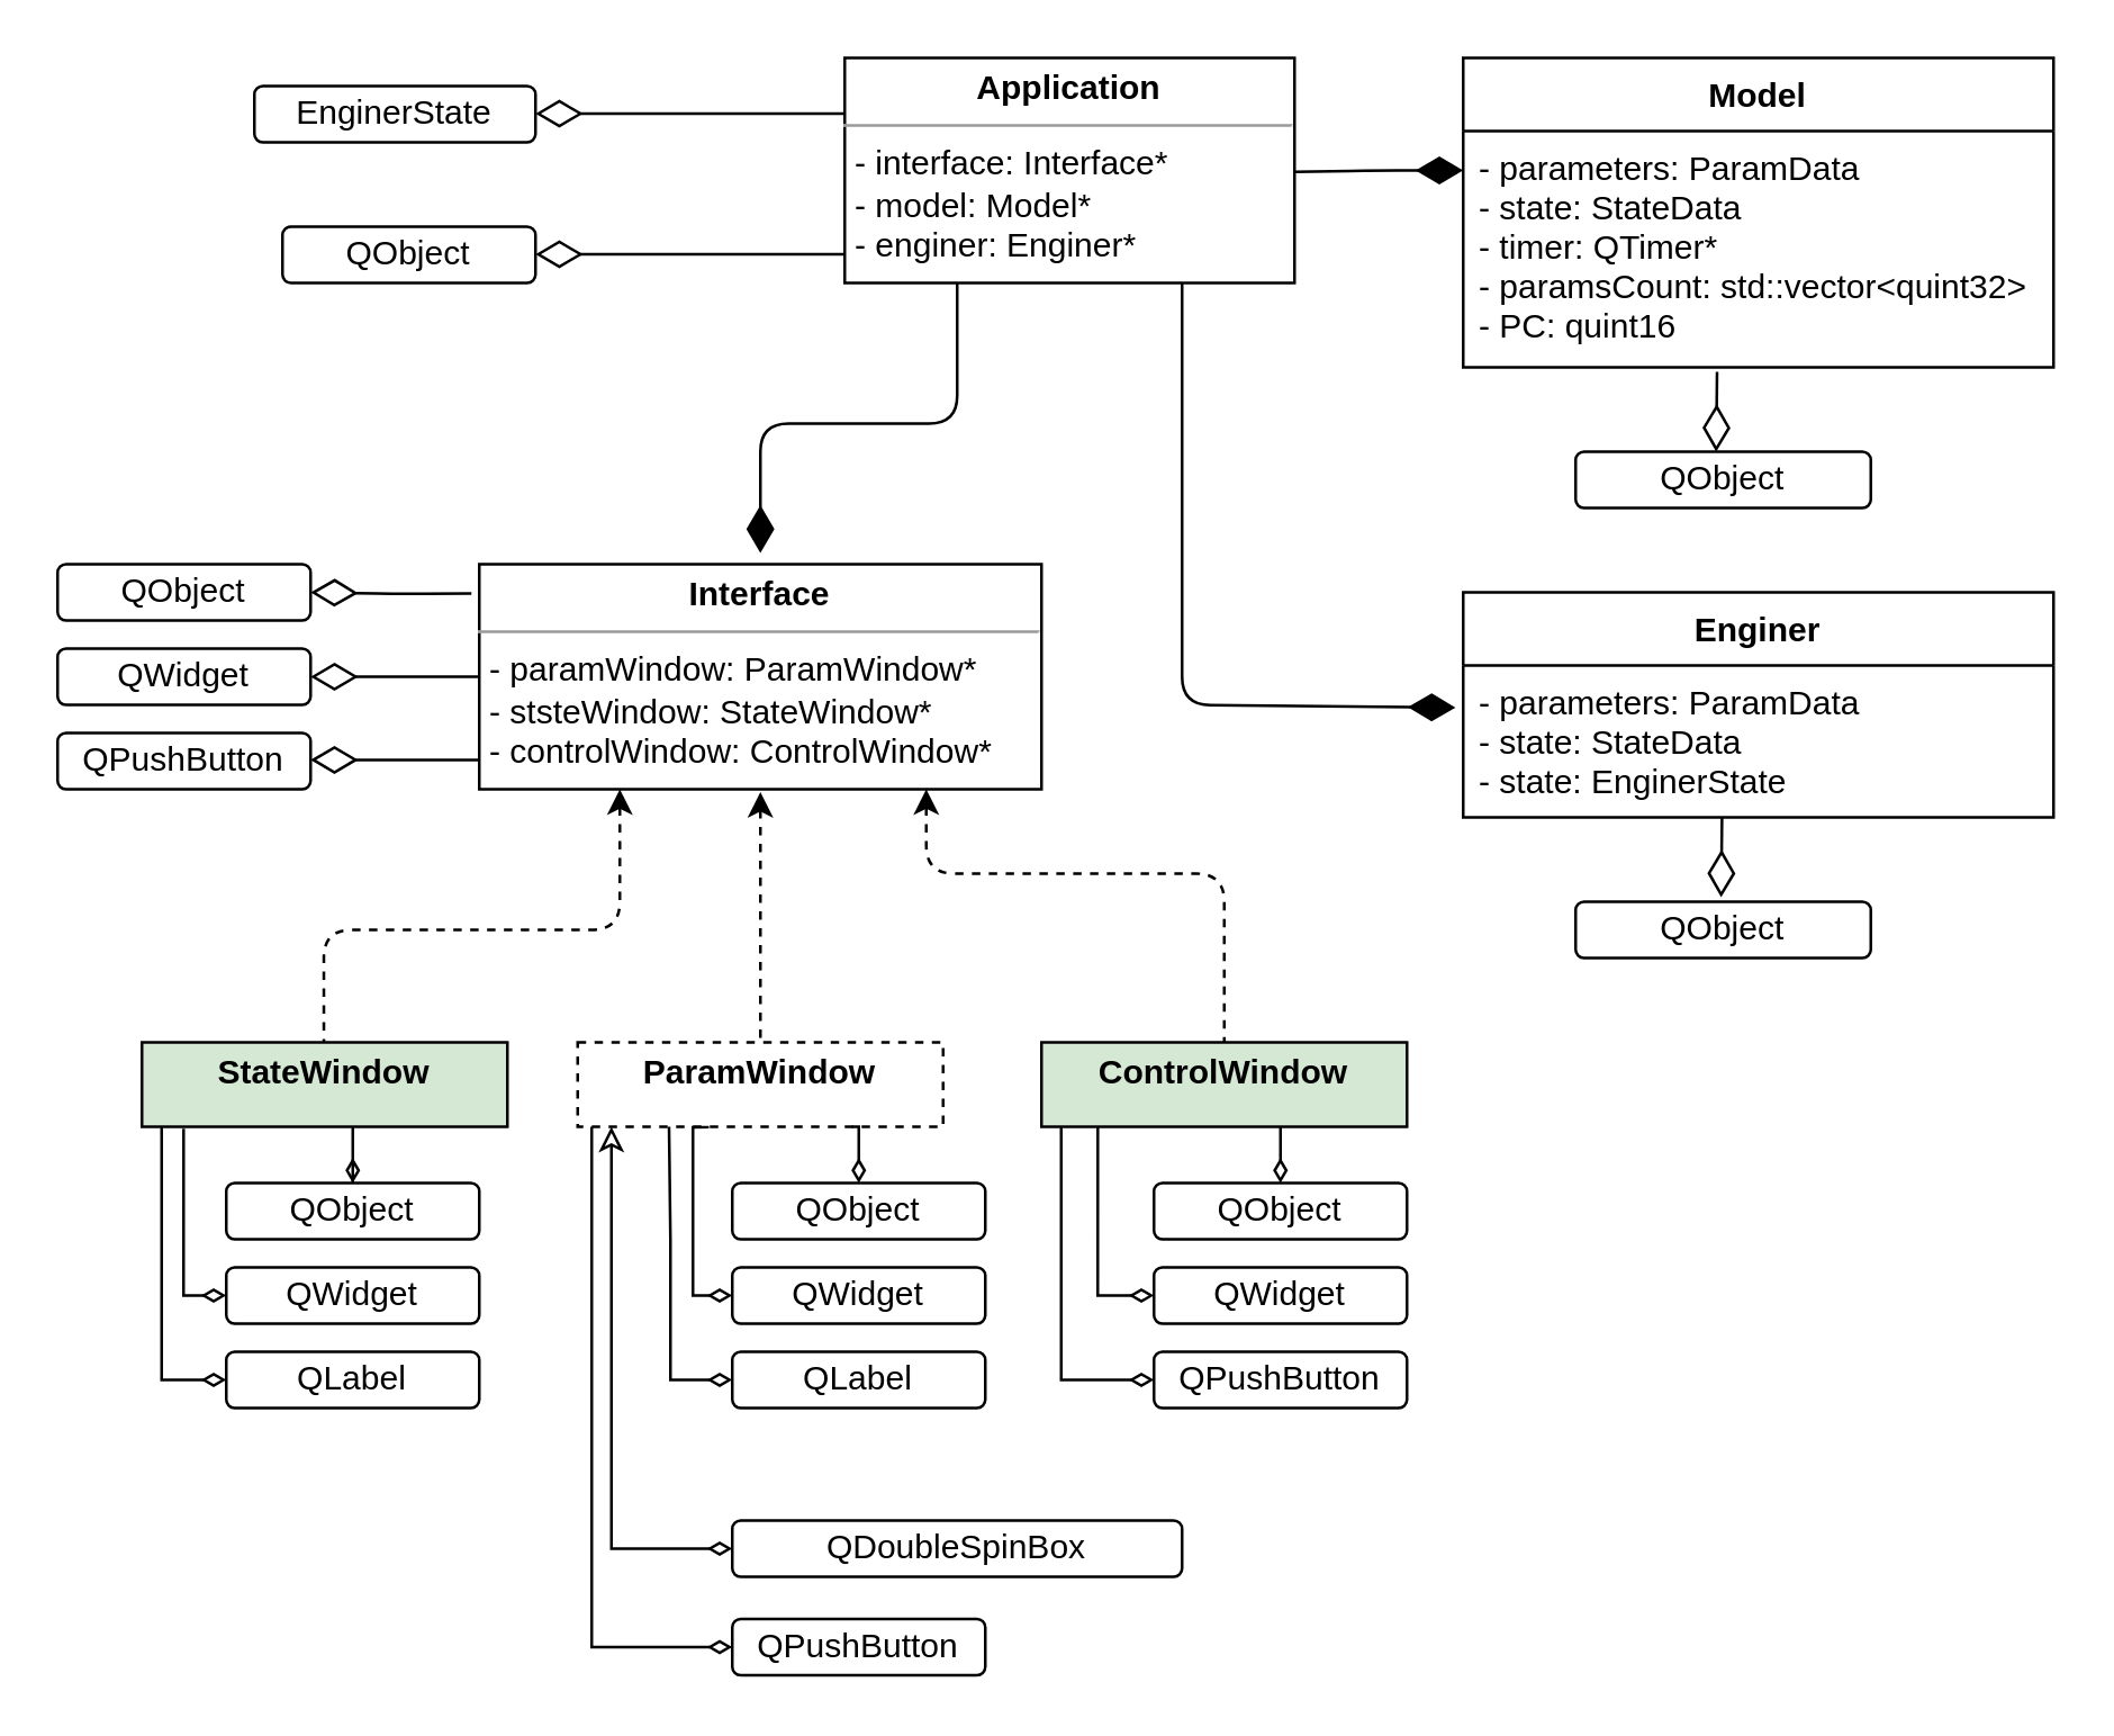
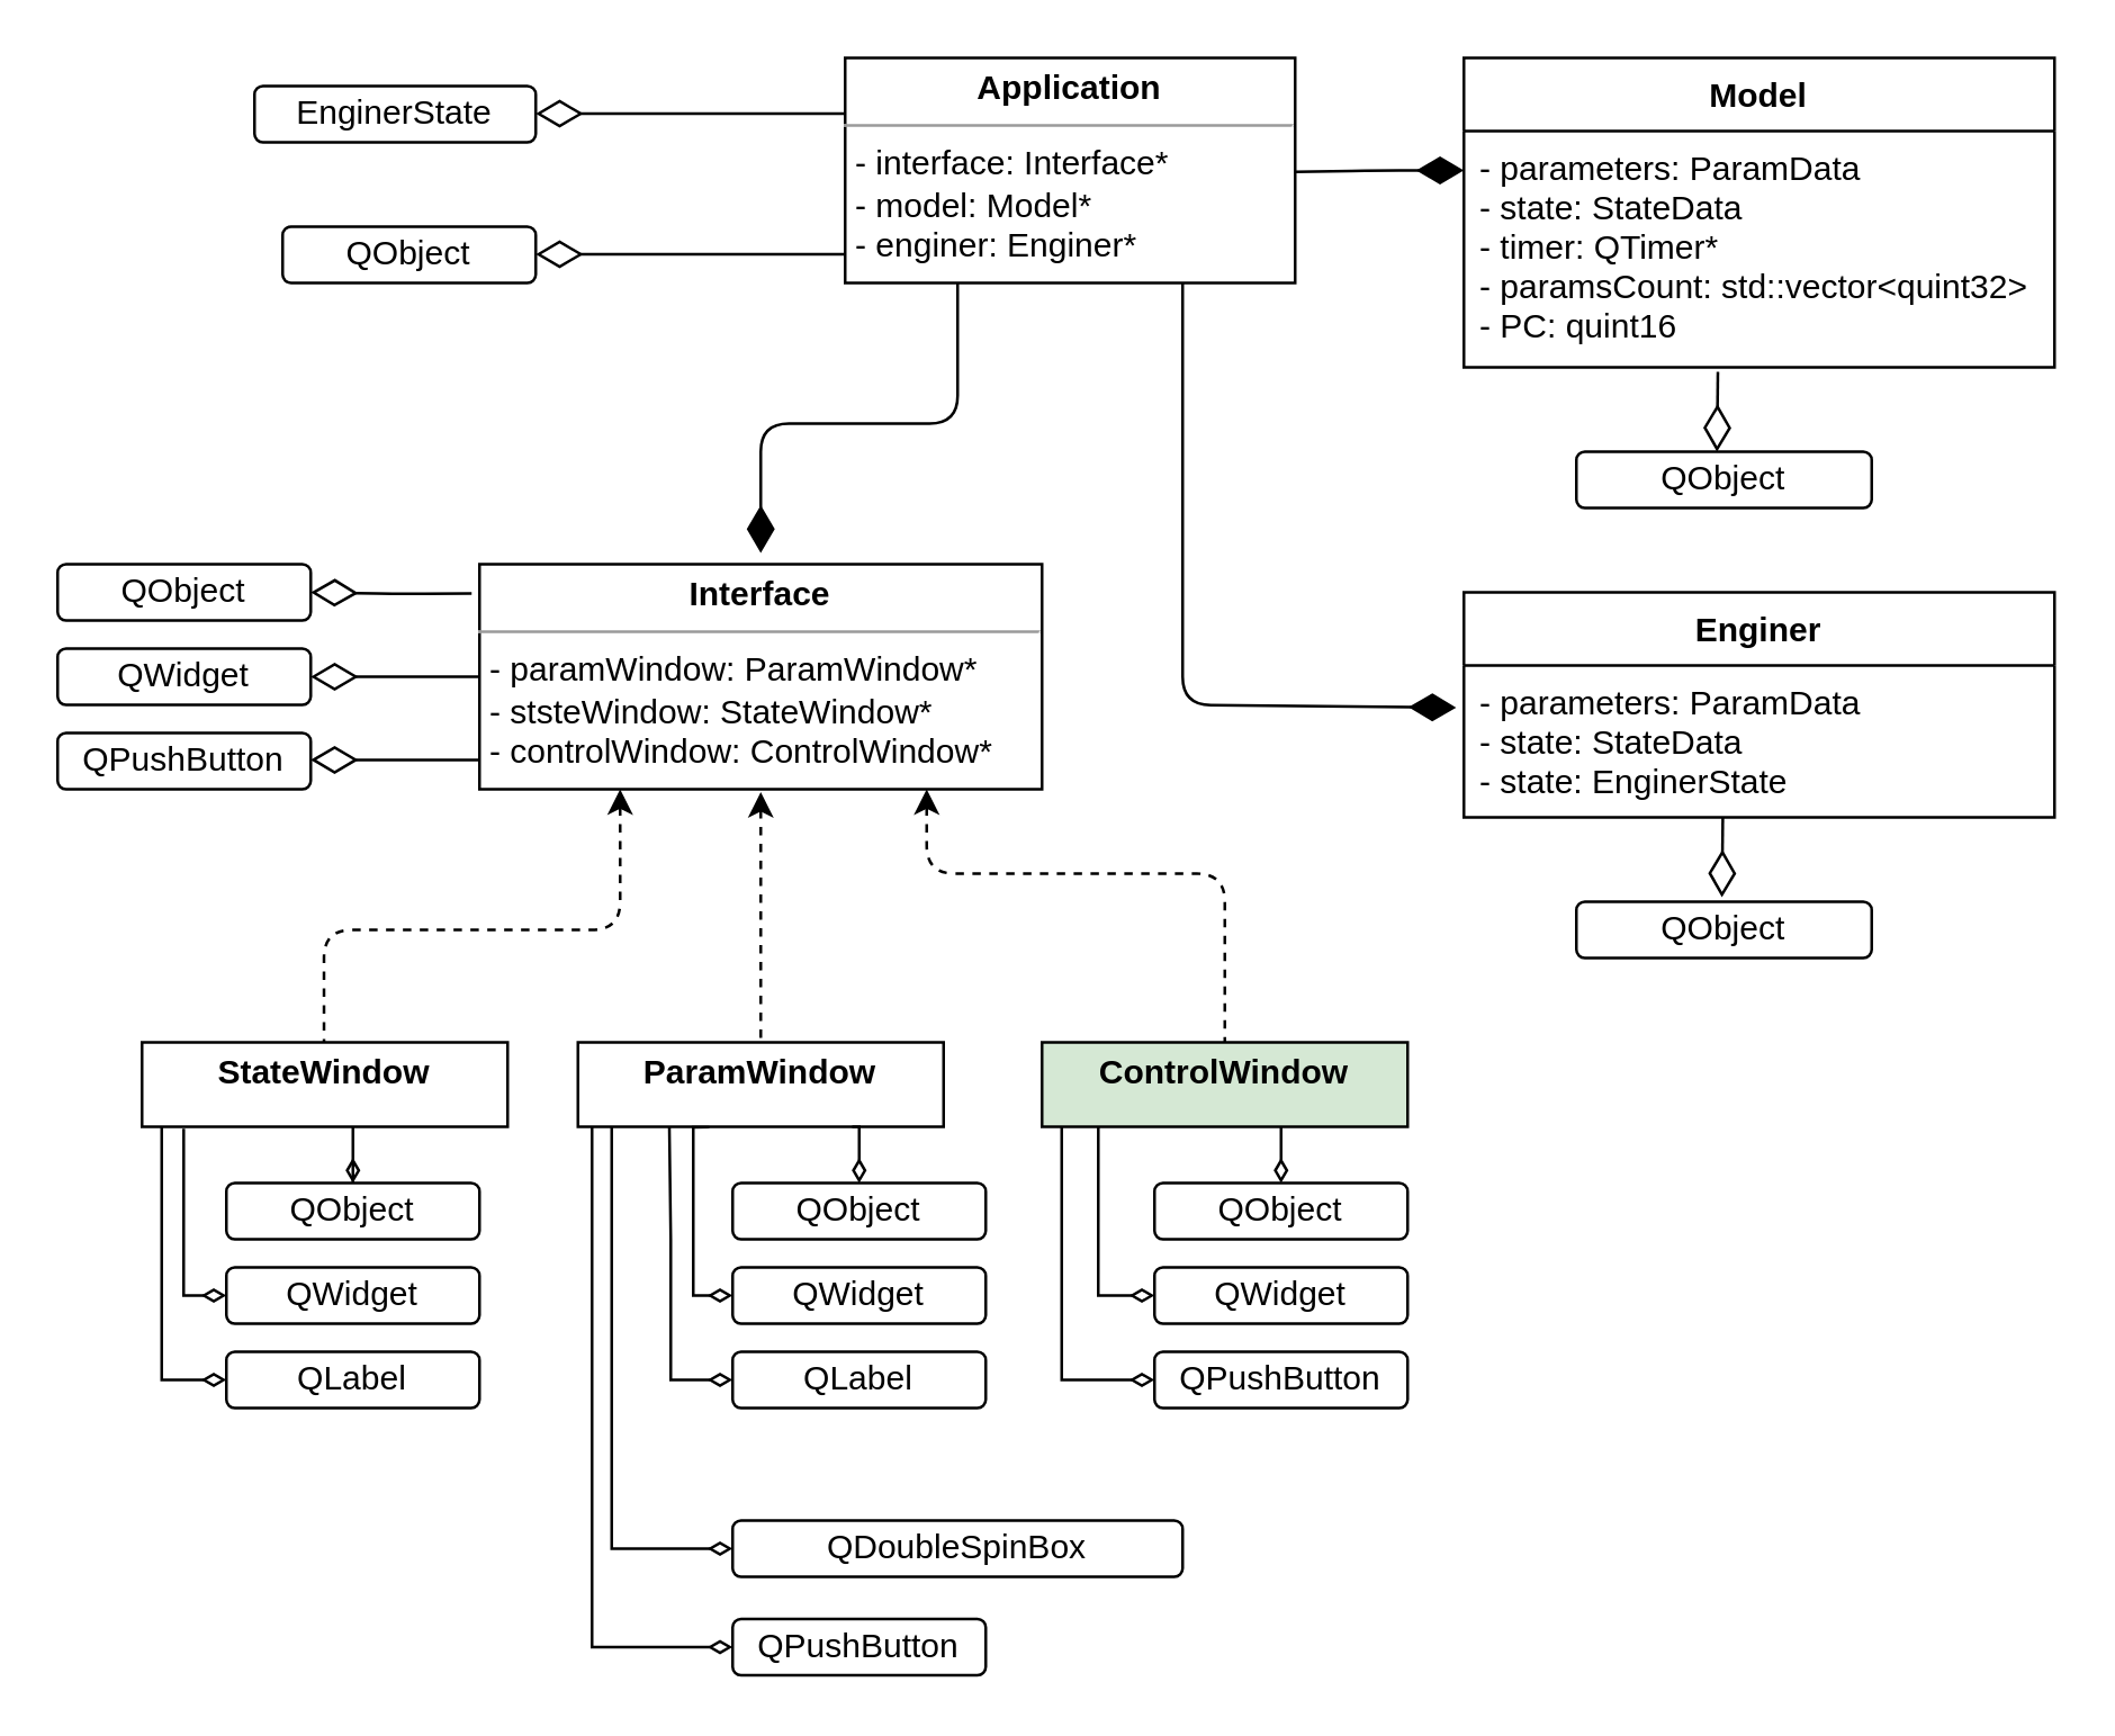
- <mxCell id="19" value="&lt;p style=&quot;margin: 4px 0px 0px&quot;&gt;&lt;b&gt;StateWindow&lt;/b&gt;&lt;/p&gt;" style="verticalAlign=middle;align=center;overflow=fill;fontSize=12;fontFamily=Helvetica;html=1;fillColor=#d5e8d4;" vertex="1" parent="1"><mxGeometry x="50" y="370" width="130" height="30" as="geometry" /></mxCell>
+ <mxCell id="19" value="&lt;p style=&quot;margin: 4px 0px 0px&quot;&gt;&lt;b&gt;StateWindow&lt;/b&gt;&lt;/p&gt;" style="verticalAlign=middle;align=center;overflow=fill;fontSize=12;fontFamily=Helvetica;html=1;" vertex="1" parent="1"><mxGeometry x="50" y="370" width="130" height="30" as="geometry" /></mxCell>
- <mxCell id="20" value="&lt;p style=&quot;margin: 4px 0px 0px&quot;&gt;&lt;b&gt;ParamWindow&lt;/b&gt;&lt;/p&gt;" style="verticalAlign=middle;align=center;overflow=fill;fontSize=12;fontFamily=Helvetica;html=1;dashed=1;" vertex="1" parent="1"><mxGeometry x="205" y="370" width="130" height="30" as="geometry" /></mxCell>
+ <mxCell id="20" value="&lt;p style=&quot;margin: 4px 0px 0px&quot;&gt;&lt;b&gt;ParamWindow&lt;/b&gt;&lt;/p&gt;" style="verticalAlign=middle;align=center;overflow=fill;fontSize=12;fontFamily=Helvetica;html=1;" vertex="1" parent="1"><mxGeometry x="205" y="370" width="130" height="30" as="geometry" /></mxCell>
- <mxCell id="37" style="edgeStyle=orthogonalEdgeStyle;rounded=0;orthogonalLoop=1;jettySize=auto;html=1;fontSize=13;startArrow=diamondThin;startFill=0;endArrow=classic;endFill=0;strokeColor=#000000;" edge="1" parent="1" source="38" target="20"><mxGeometry relative="1" as="geometry"><Array as="points"><mxPoint x="217" y="550" /></Array></mxGeometry></mxCell>
+ <mxCell id="37" style="edgeStyle=orthogonalEdgeStyle;rounded=0;orthogonalLoop=1;jettySize=auto;html=1;fontSize=13;startArrow=diamondThin;startFill=0;endArrow=none;endFill=0;strokeColor=#000000;" edge="1" parent="1" source="38" target="20"><mxGeometry relative="1" as="geometry"><Array as="points"><mxPoint x="217" y="550" /></Array></mxGeometry></mxCell>
